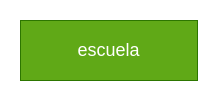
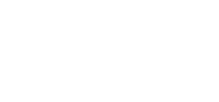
- <mxCell id="2" value="escuela" style="rounded=0;whiteSpace=wrap;html=1;fontSize=18;fillColor=#60a917;fontColor=#ffffff;strokeColor=#2D7600;" vertex="1" parent="1"><mxGeometry x="20" y="20" width="177" height="60" as="geometry" /></mxCell>
